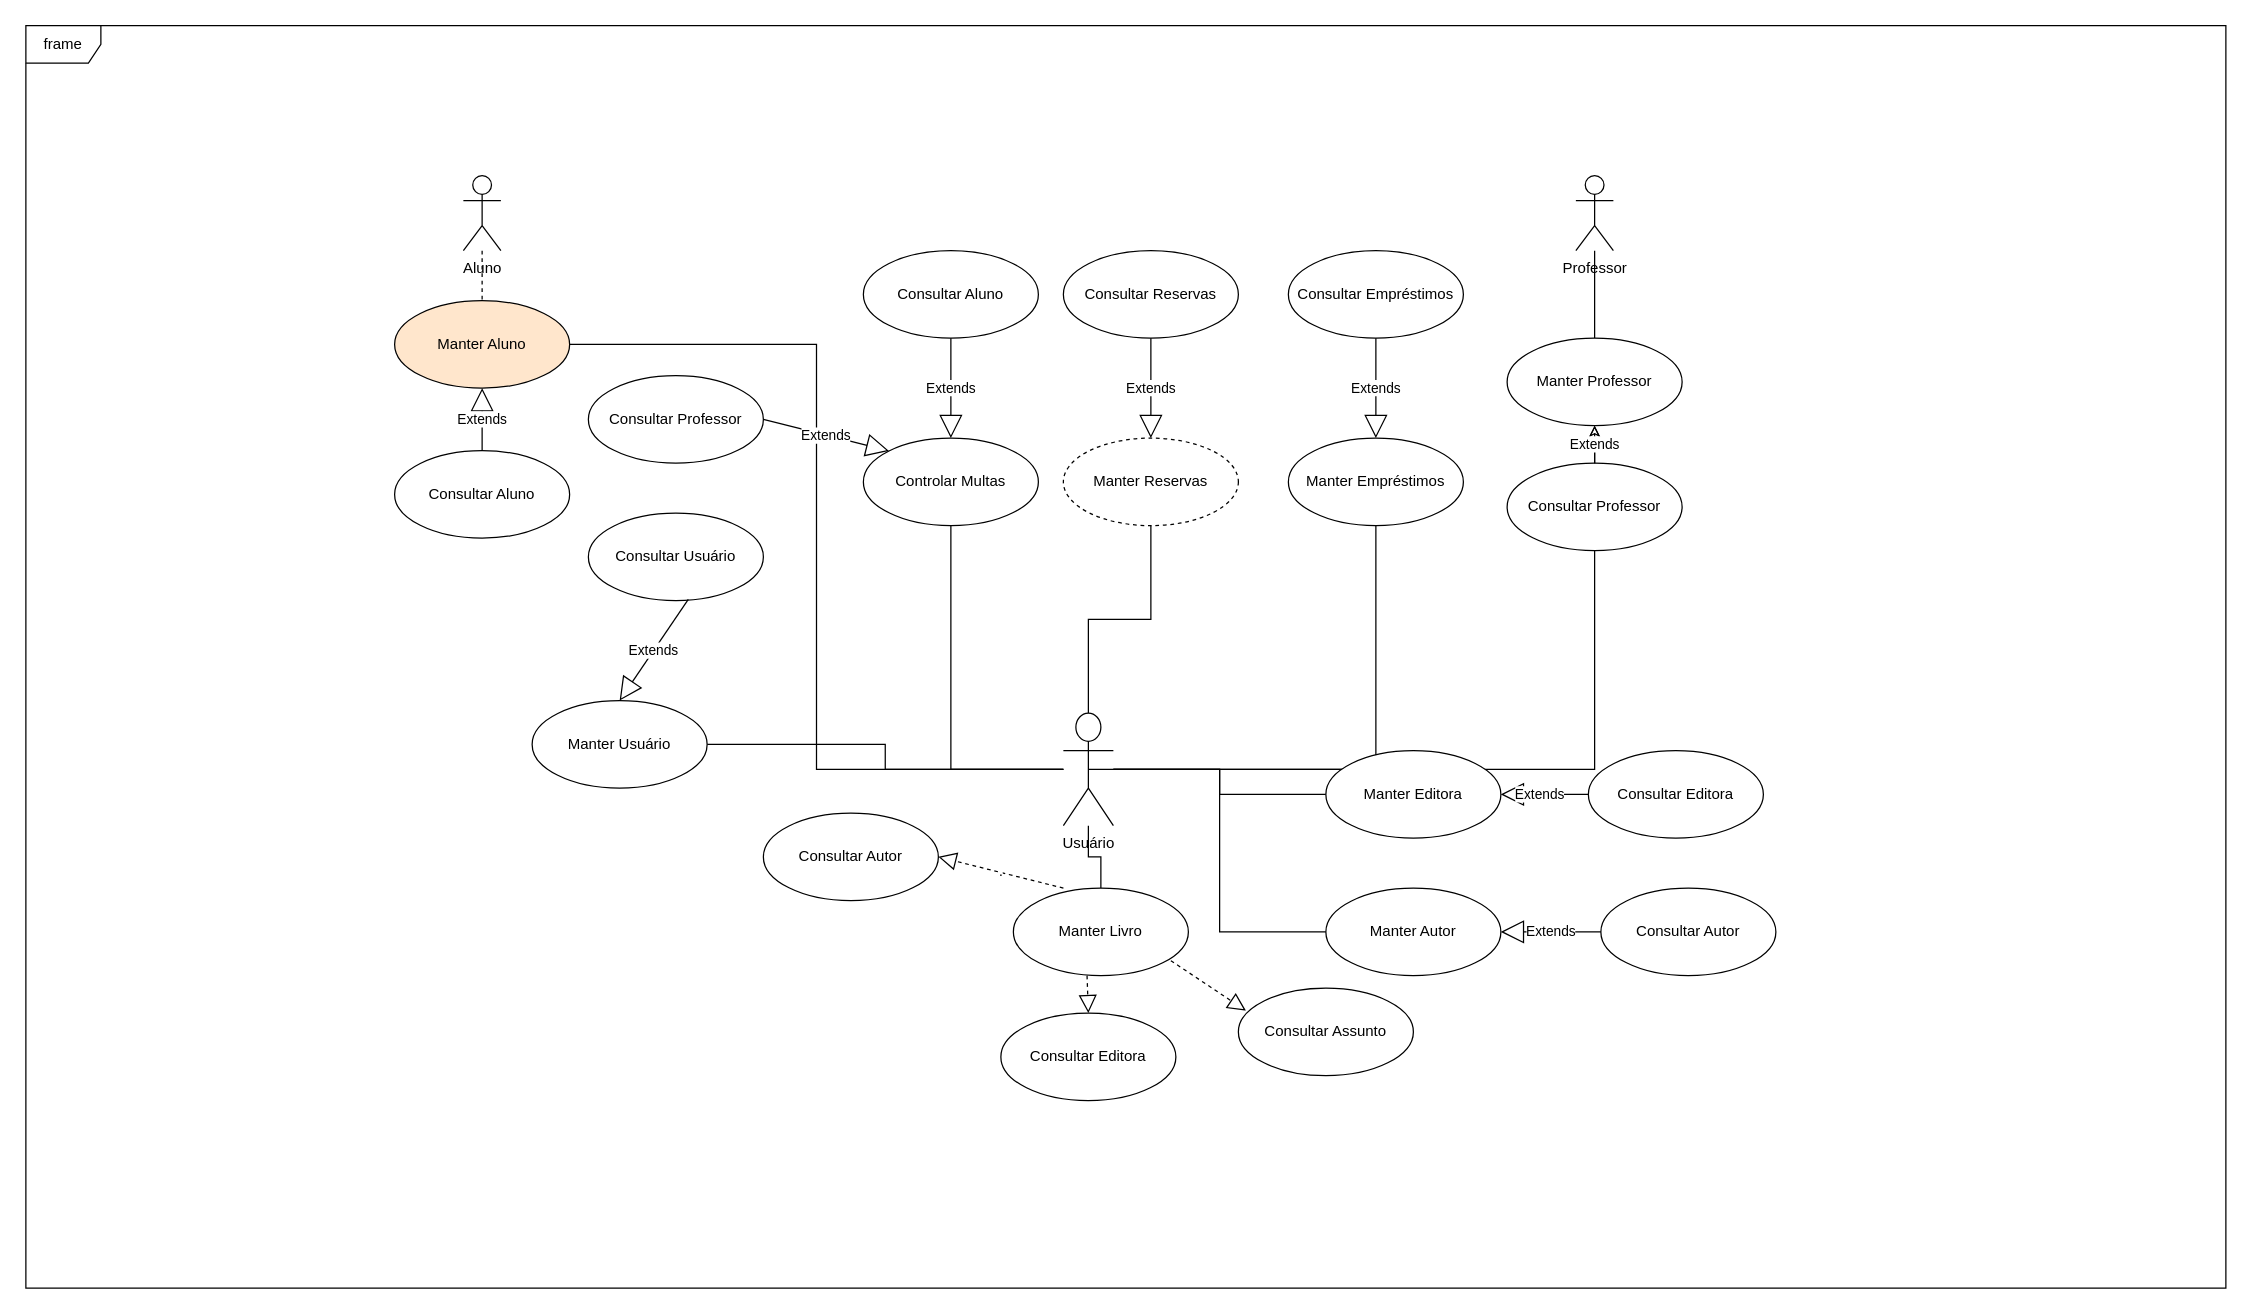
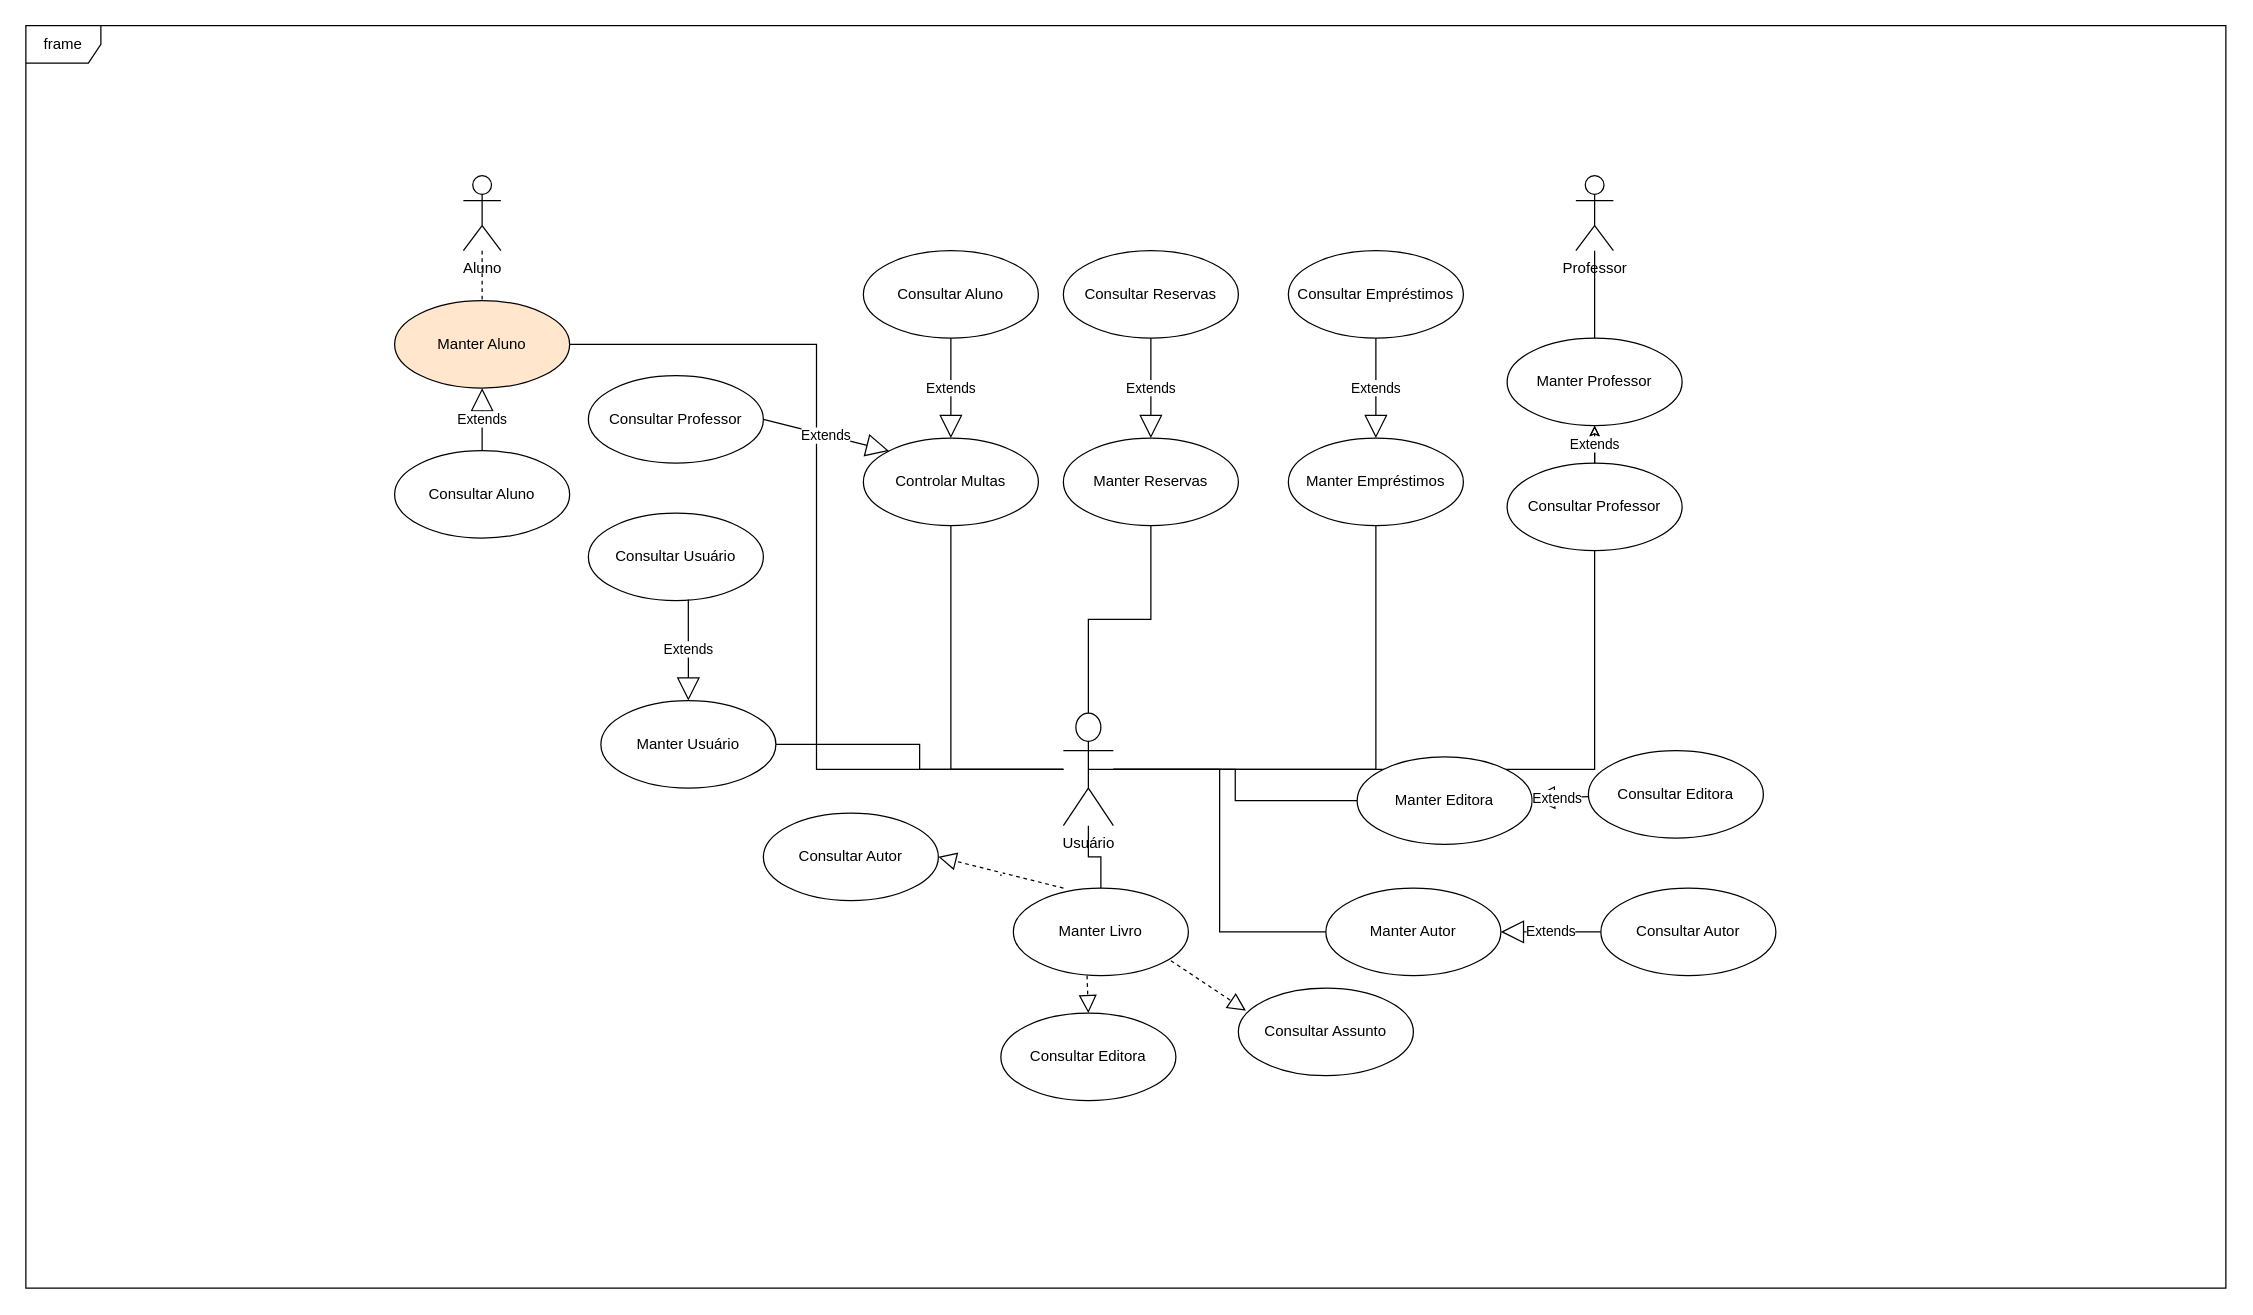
- <mxCell id="34" value="Manter Reservas" style="ellipse;whiteSpace=wrap;html=1;dashed=1;" vertex="1" parent="1"><mxGeometry x="850" y="350" width="140" height="70" as="geometry" /></mxCell>
+ <mxCell id="34" value="Manter Reservas" style="ellipse;whiteSpace=wrap;html=1;" vertex="1" parent="1"><mxGeometry x="850" y="350" width="140" height="70" as="geometry" /></mxCell>
- <mxCell id="26" value="Manter Usuário" style="ellipse;whiteSpace=wrap;html=1;" vertex="1" parent="1"><mxGeometry x="425" y="560" width="140" height="70" as="geometry" /></mxCell>
+ <mxCell id="26" value="Manter Usuário" style="ellipse;whiteSpace=wrap;html=1;" vertex="1" parent="1"><mxGeometry x="480" y="560" width="140" height="70" as="geometry" /></mxCell>
- <mxCell id="13" value="Manter Editora" style="ellipse;whiteSpace=wrap;html=1;" parent="1" vertex="1"><mxGeometry x="1060" y="600" width="140" height="70" as="geometry" /></mxCell>
+ <mxCell id="13" value="Manter Editora" style="ellipse;whiteSpace=wrap;html=1;" parent="1" vertex="1"><mxGeometry x="1085" y="605" width="140" height="70" as="geometry" /></mxCell>
